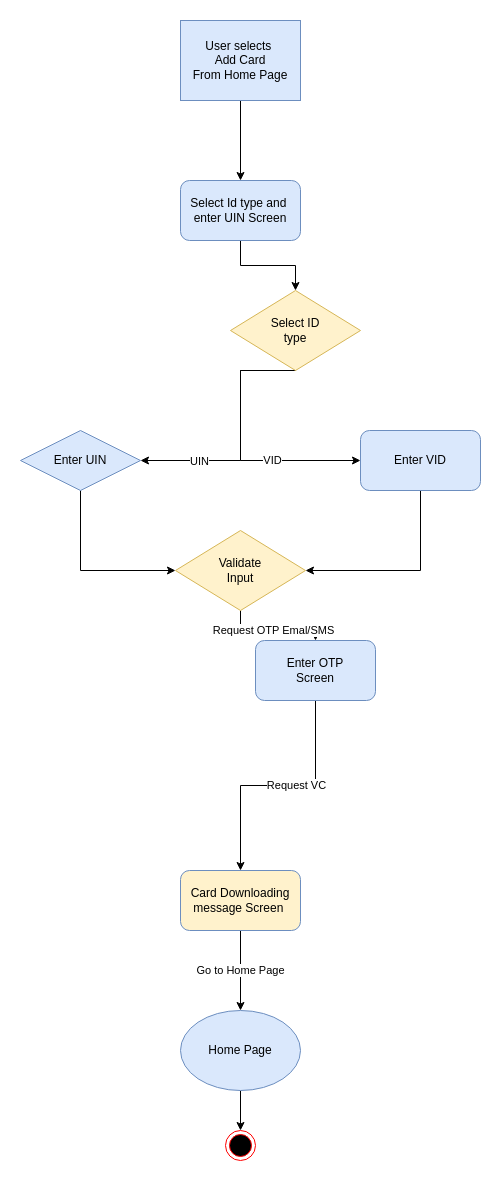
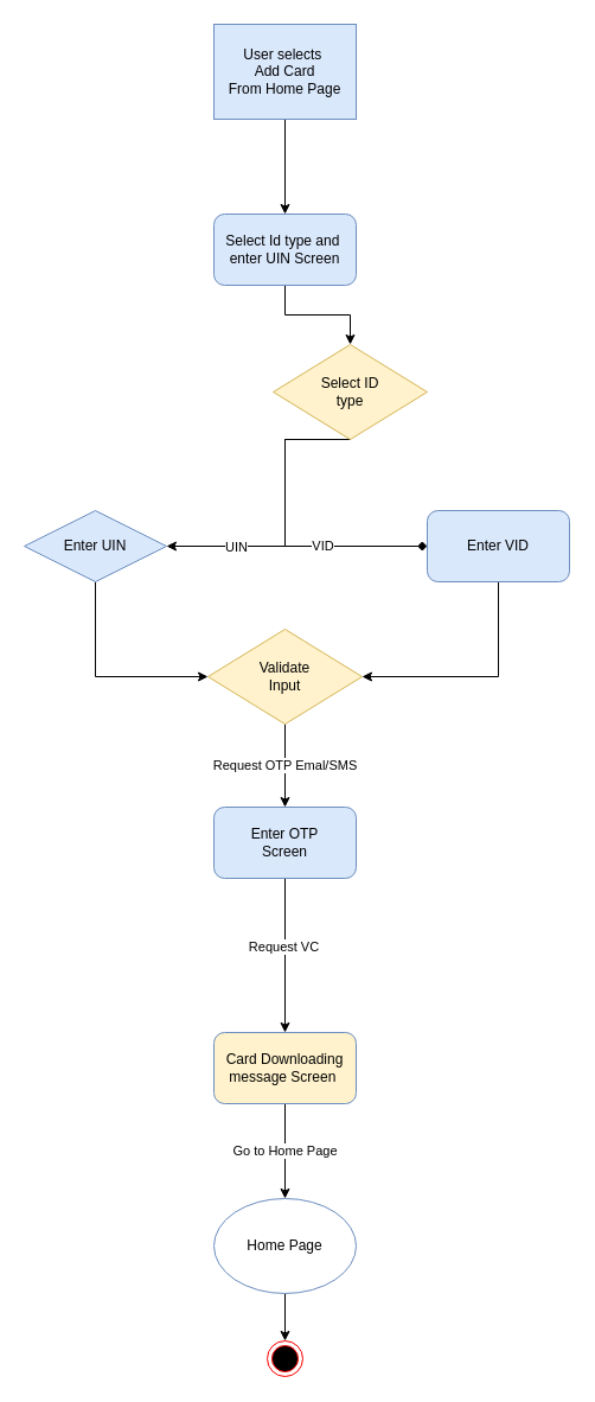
- <mxCell id="8" value="VID" style="edgeStyle=orthogonalEdgeStyle;rounded=0;orthogonalLoop=1;jettySize=auto;html=1;entryX=0;entryY=0.5;entryDx=0;entryDy=0;exitX=0.5;exitY=1;exitDx=0;exitDy=0;" edge="1" parent="1" source="9" target="13"><mxGeometry x="0.333" relative="1" as="geometry"><Array as="points"><mxPoint x="240" y="460" /></Array><mxPoint as="offset" /></mxGeometry></mxCell>
+ <mxCell id="8" value="VID" style="edgeStyle=orthogonalEdgeStyle;rounded=0;orthogonalLoop=1;jettySize=auto;html=1;entryX=0;entryY=0.5;entryDx=0;entryDy=0;exitX=0.5;exitY=1;exitDx=0;exitDy=0;endArrow=diamond;" edge="1" parent="1" source="9" target="13"><mxGeometry x="0.333" relative="1" as="geometry"><Array as="points"><mxPoint x="240" y="460" /></Array><mxPoint as="offset" /></mxGeometry></mxCell>
- <mxCell id="16" value="Enter OTP&lt;br&gt;Screen" style="rounded=1;whiteSpace=wrap;html=1;fillColor=#dae8fc;strokeColor=#6c8ebf;" vertex="1" parent="1"><mxGeometry x="255" y="640" width="120" height="60" as="geometry" /></mxCell>
+ <mxCell id="16" value="Enter OTP&lt;br&gt;Screen" style="rounded=1;whiteSpace=wrap;html=1;fillColor=#dae8fc;strokeColor=#6c8ebf;" vertex="1" parent="1"><mxGeometry x="180" y="680" width="120" height="60" as="geometry" /></mxCell>
- <mxCell id="22" value="Home Page" style="ellipse;whiteSpace=wrap;html=1;fillColor=#dae8fc;strokeColor=#6c8ebf;" vertex="1" parent="1"><mxGeometry x="180" y="1010" width="120" height="80" as="geometry" /></mxCell>
+ <mxCell id="22" value="Home Page" style="ellipse;whiteSpace=wrap;html=1;fillColor=#ffffff;strokeColor=#6c8ebf;" vertex="1" parent="1"><mxGeometry x="180" y="1010" width="120" height="80" as="geometry" /></mxCell>
